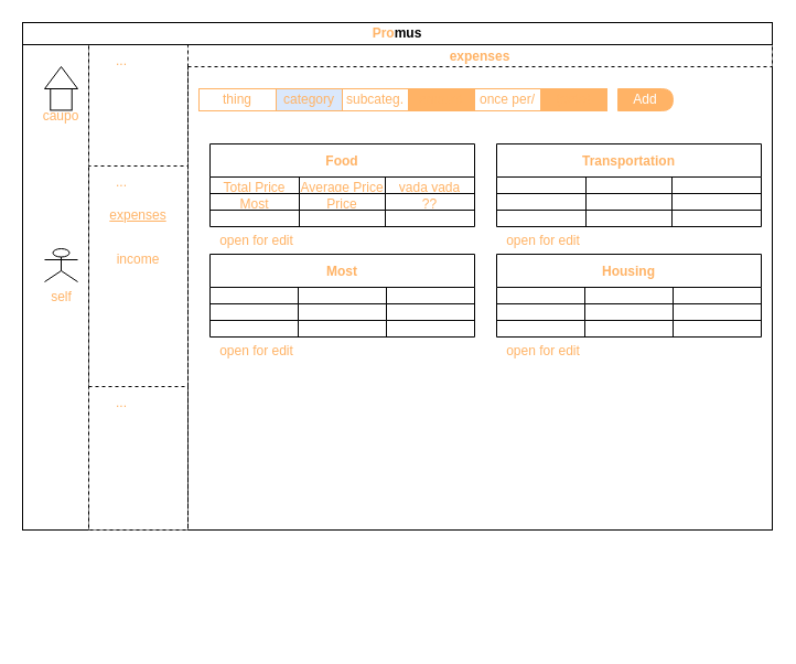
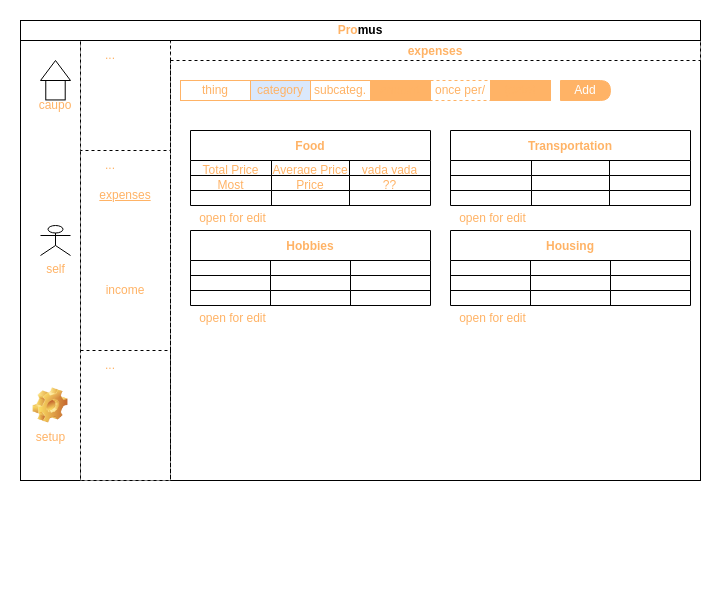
- <mxCell id="86" value="once per/" style="rounded=0;whiteSpace=wrap;html=1;fontColor=#FFB366;strokeColor=#FFB366;" vertex="1" parent="85"><mxGeometry x="250" width="60" height="20" as="geometry" /></mxCell>
+ <mxCell id="86" value="once per/" style="rounded=0;whiteSpace=wrap;html=1;fontColor=#FFB366;strokeColor=#FFB366;dashed=1;" vertex="1" parent="85"><mxGeometry x="250" width="60" height="20" as="geometry" /></mxCell>
- <mxCell id="20" value="income" style="text;html=1;strokeColor=none;fillColor=none;align=center;verticalAlign=middle;whiteSpace=wrap;rounded=0;dashed=1;fontColor=#FFB366;" vertex="1" parent="3"><mxGeometry x="75" y="180" width="60" height="30" as="geometry" /></mxCell>
+ <mxCell id="20" value="income" style="text;html=1;strokeColor=none;fillColor=none;align=center;verticalAlign=middle;whiteSpace=wrap;rounded=0;dashed=1;fontColor=#FFB366;" vertex="1" parent="3"><mxGeometry x="75" y="235" width="60" height="30" as="geometry" /></mxCell>
- <mxCell id="56" value="Most" style="shape=table;startSize=30;container=1;collapsible=0;childLayout=tableLayout;fontStyle=1;align=center;pointerEvents=1;fontColor=#FFB366;resizeHeight=1;resizeWidth=1;" vertex="1" parent="55"><mxGeometry width="240" height="75" as="geometry" /></mxCell>
+ <mxCell id="56" value="Hobbies" style="shape=table;startSize=30;container=1;collapsible=0;childLayout=tableLayout;fontStyle=1;align=center;pointerEvents=1;fontColor=#FFB366;resizeHeight=1;resizeWidth=1;" vertex="1" parent="55"><mxGeometry width="240" height="75" as="geometry" /></mxCell>
+ <mxCell id="7" value="setup" style="shape=image;html=1;verticalLabelPosition=bottom;verticalAlign=top;imageAspect=0;image=img/clipart/Gear_128x128.png;fontColor=#FFB366;" vertex="1" parent="3"><mxGeometry x="12.5" y="347.5" width="35" height="35" as="geometry" /></mxCell>
